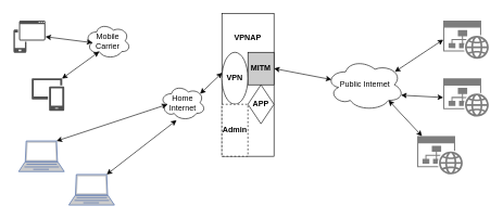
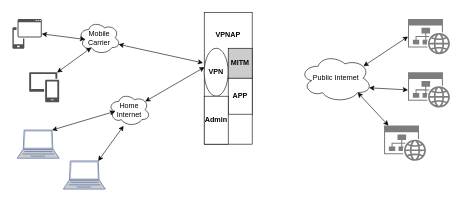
+ <mxCell id="21" value="" style="endArrow=classic;html=1;startArrow=classic;startFill=1;exitX=0.96;exitY=0.7;exitDx=0;exitDy=0;exitPerimeter=0;entryX=-0.05;entryY=0.306;entryDx=0;entryDy=0;entryPerimeter=0;" edge="1" parent="1" source="7" target="9"><mxGeometry width="50" height="50" relative="1" as="geometry"><mxPoint x="251.6" y="178.75" as="sourcePoint" /><mxPoint x="350.52" y="153.04" as="targetPoint" /></mxGeometry></mxCell>
- <mxCell id="25" value="" style="endArrow=classic;html=1;startArrow=classic;startFill=1;exitX=1;exitY=0.5;exitDx=0;exitDy=0;entryX=0.07;entryY=0.4;entryDx=0;entryDy=0;entryPerimeter=0;" edge="1" parent="1" source="10" target="12"><mxGeometry width="50" height="50" relative="1" as="geometry"><mxPoint x="606" y="164" as="sourcePoint" /><mxPoint x="657.42" y="219" as="targetPoint" /></mxGeometry></mxCell>
- <mxCell id="8" value="Home Internet" style="ellipse;shape=cloud;whiteSpace=wrap;html=1;" vertex="1" parent="1"><mxGeometry x="245" y="130" width="70" height="55" as="geometry" /></mxCell>
+ <mxCell id="8" value="Home Internet" style="ellipse;shape=cloud;whiteSpace=wrap;html=1;" vertex="1" parent="1"><mxGeometry x="180" y="155" width="70" height="55" as="geometry" /></mxCell>
- <mxCell id="11" value="APP" style="rhombus;whiteSpace=wrap;html=1;fontStyle=1;" vertex="1" parent="1"><mxGeometry x="380" y="130" width="40" height="60" as="geometry" /></mxCell>
+ <mxCell id="11" value="APP" style="rounded=0;whiteSpace=wrap;html=1;fontStyle=1" vertex="1" parent="1"><mxGeometry x="380" y="130" width="40" height="60" as="geometry" /></mxCell>
- <mxCell id="26" value="Admin" style="rounded=0;whiteSpace=wrap;html=1;fontStyle=1;dashed=1;" vertex="1" parent="1"><mxGeometry x="340" y="160" width="40" height="80" as="geometry" /></mxCell>
+ <mxCell id="26" value="Admin" style="rounded=0;whiteSpace=wrap;html=1;fontStyle=1" vertex="1" parent="1"><mxGeometry x="340" y="160" width="40" height="80" as="geometry" /></mxCell>
